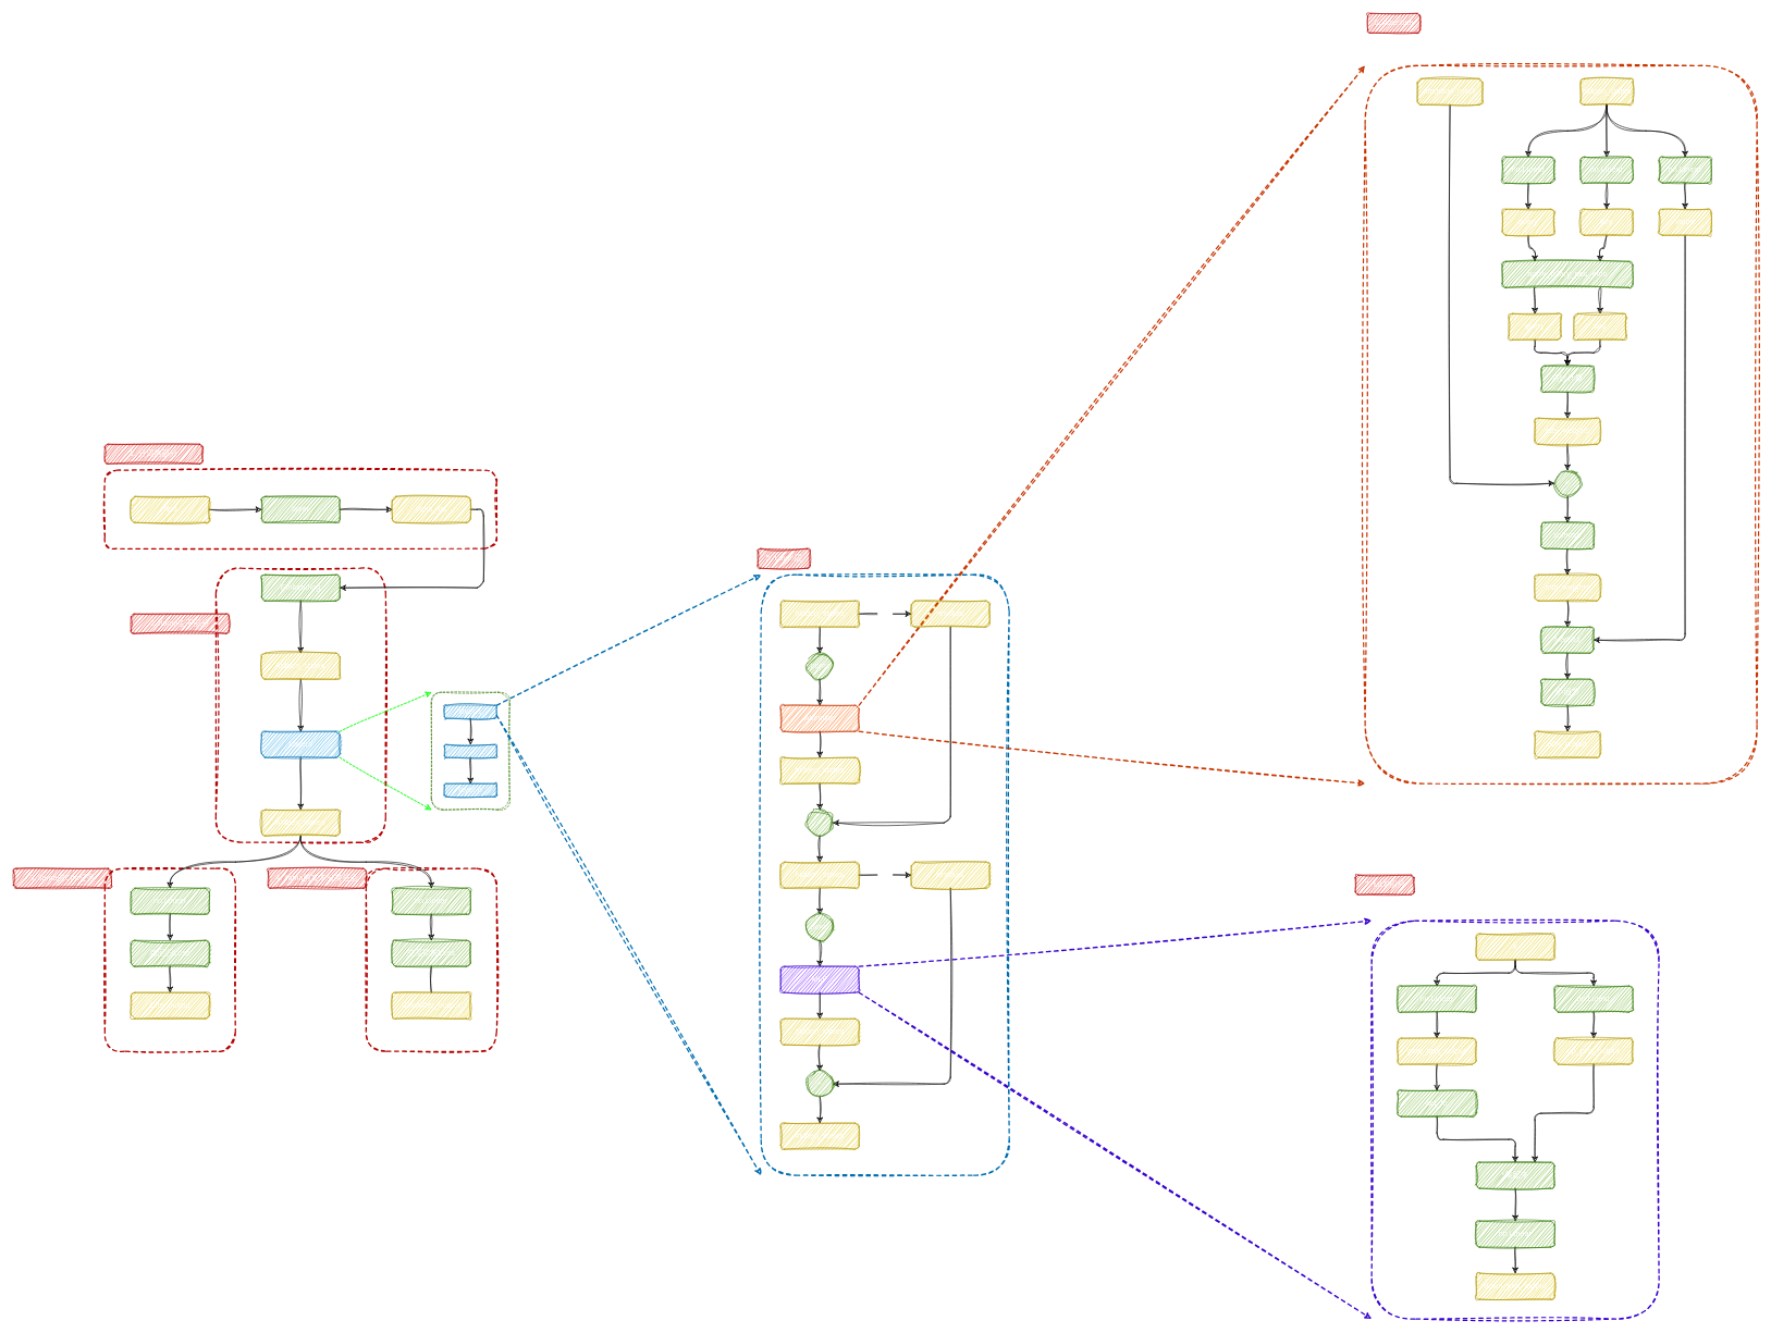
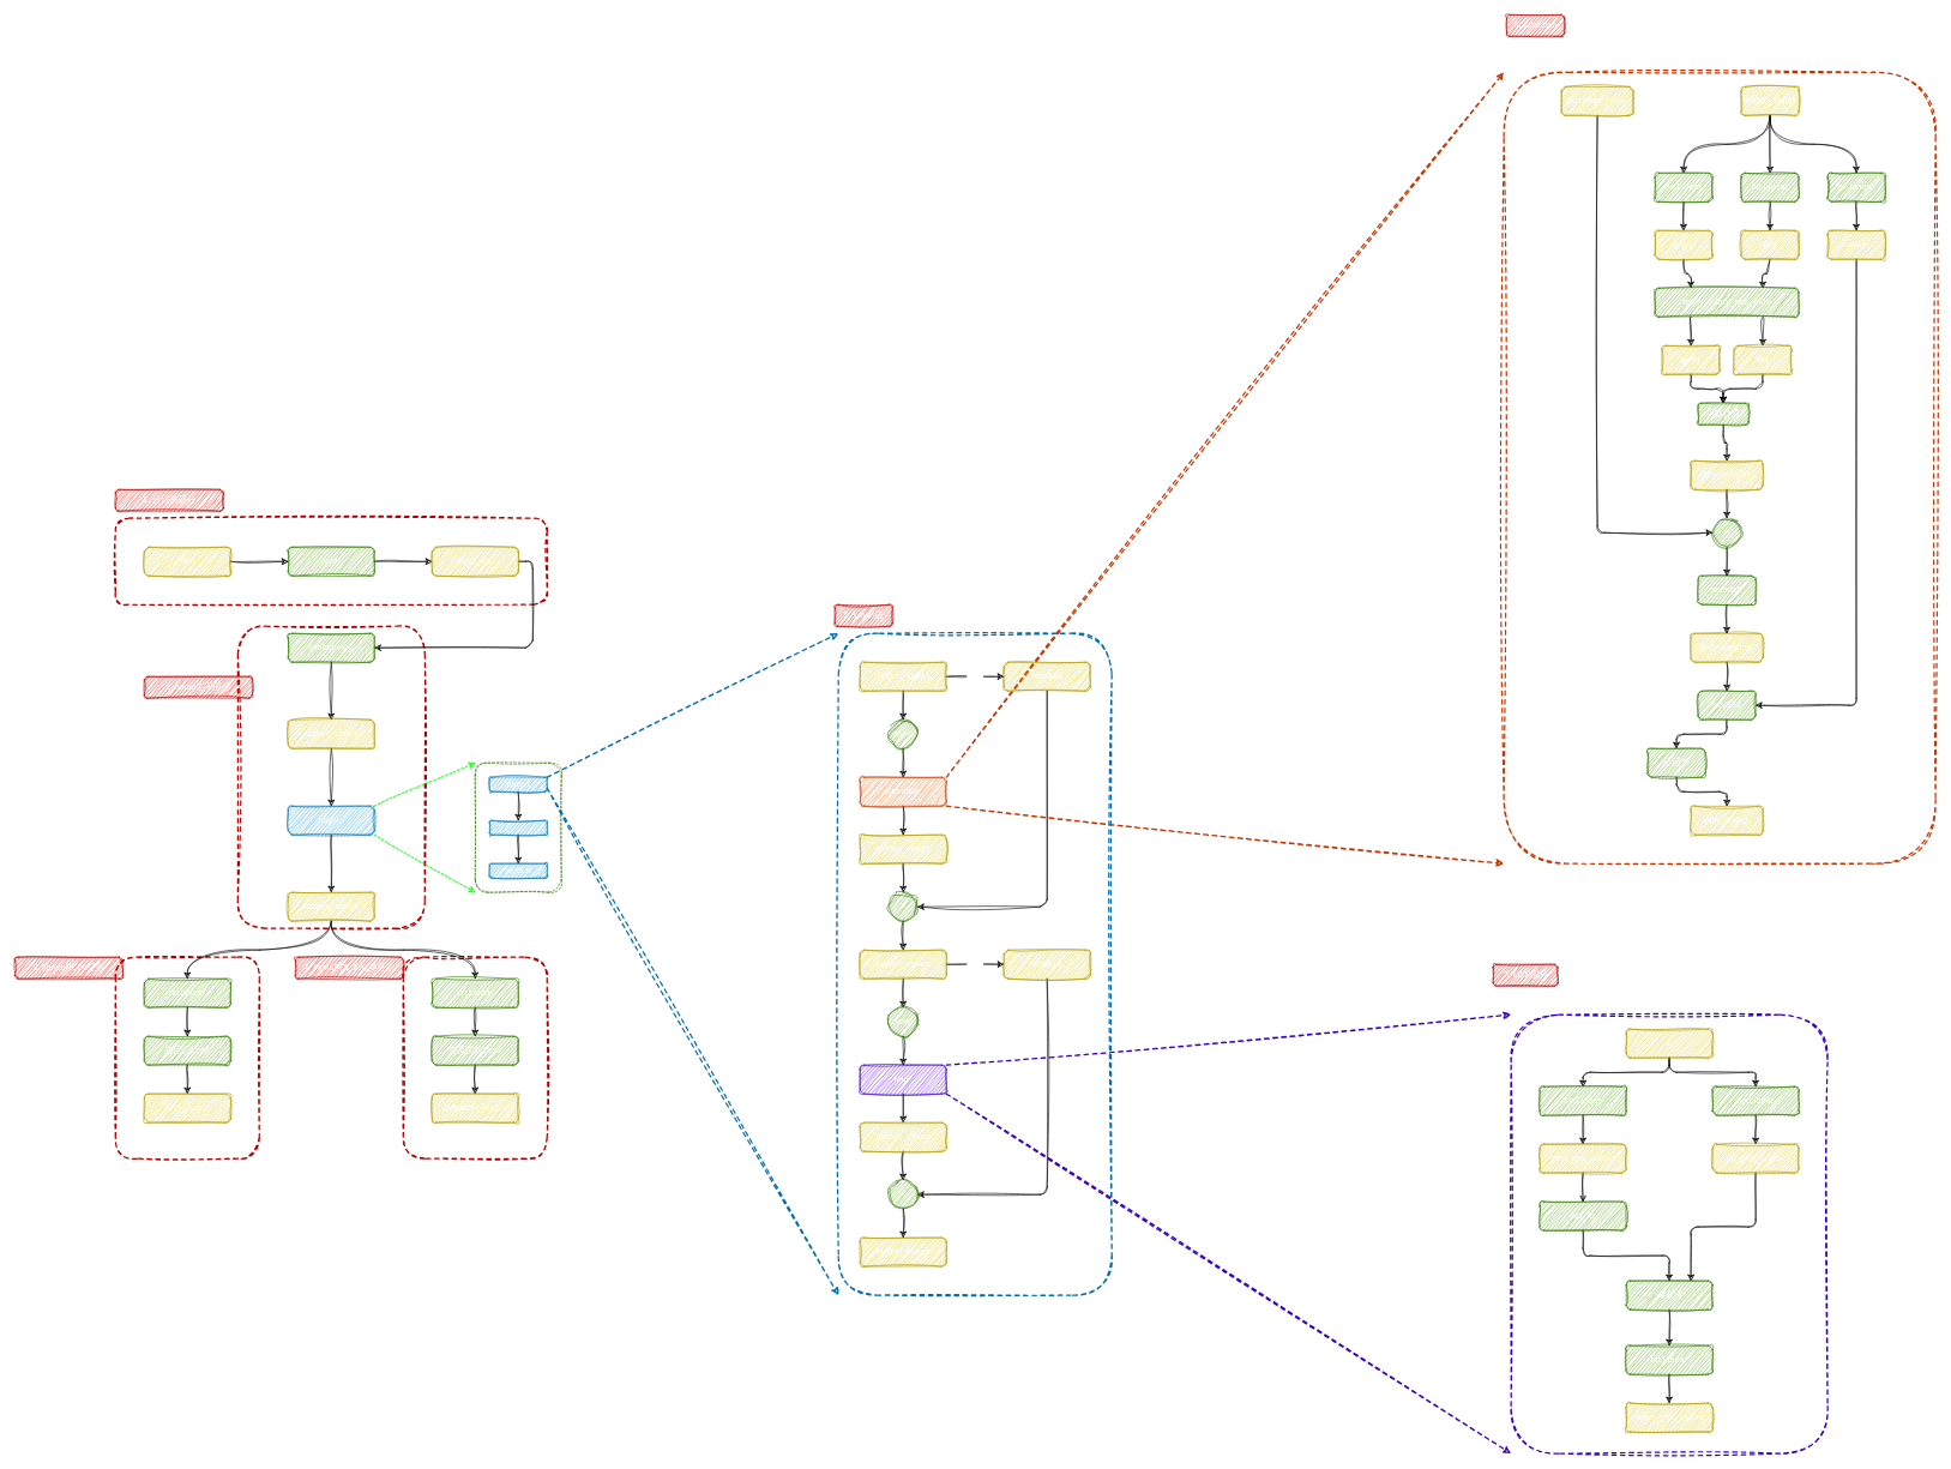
- <mxCell id="105" value="巧妙计算" style="rounded=1;whiteSpace=wrap;html=1;fillColor=#60a917;fontColor=#FFFFFF;strokeColor=#2D7600;sketch=1;curveFitting=1;jiggle=2;" parent="1" vertex="1"><mxGeometry x="2360" y="560" width="80" height="40" as="geometry" /></mxCell>
+ <mxCell id="105" value="巧妙计算" style="rounded=1;whiteSpace=wrap;html=1;fillColor=#60a917;fontColor=#FFFFFF;strokeColor=#2D7600;sketch=1;curveFitting=1;jiggle=2;" parent="1" vertex="1"><mxGeometry x="2360" y="560" width="70" height="30" as="geometry" /></mxCell>
- <mxCell id="119" value="小细节" style="rounded=1;whiteSpace=wrap;html=1;fillColor=#60a917;fontColor=#FFFFFF;strokeColor=#2D7600;sketch=1;curveFitting=1;jiggle=2;" parent="1" vertex="1"><mxGeometry x="2360" y="1040" width="80" height="40" as="geometry" /></mxCell>
+ <mxCell id="119" value="小细节" style="rounded=1;whiteSpace=wrap;html=1;fillColor=#60a917;fontColor=#FFFFFF;strokeColor=#2D7600;sketch=1;curveFitting=1;jiggle=2;" parent="1" vertex="1"><mxGeometry x="2290" y="1040" width="80" height="40" as="geometry" /></mxCell>
- <mxCell id="35" style="edgeStyle=orthogonalEdgeStyle;rounded=1;orthogonalLoop=1;jettySize=auto;html=1;exitX=0.5;exitY=1;exitDx=0;exitDy=0;entryX=0.5;entryY=0;entryDx=0;entryDy=0;fontColor=#FFFFFF;sketch=1;curveFitting=1;jiggle=2;endArrow=none;" parent="1" source="36" target="37" edge="1"><mxGeometry relative="1" as="geometry" /></mxCell>
+ <mxCell id="35" style="edgeStyle=orthogonalEdgeStyle;rounded=1;orthogonalLoop=1;jettySize=auto;html=1;exitX=0.5;exitY=1;exitDx=0;exitDy=0;entryX=0.5;entryY=0;entryDx=0;entryDy=0;fontColor=#FFFFFF;sketch=1;curveFitting=1;jiggle=2;" parent="1" source="36" target="37" edge="1"><mxGeometry relative="1" as="geometry" /></mxCell>
